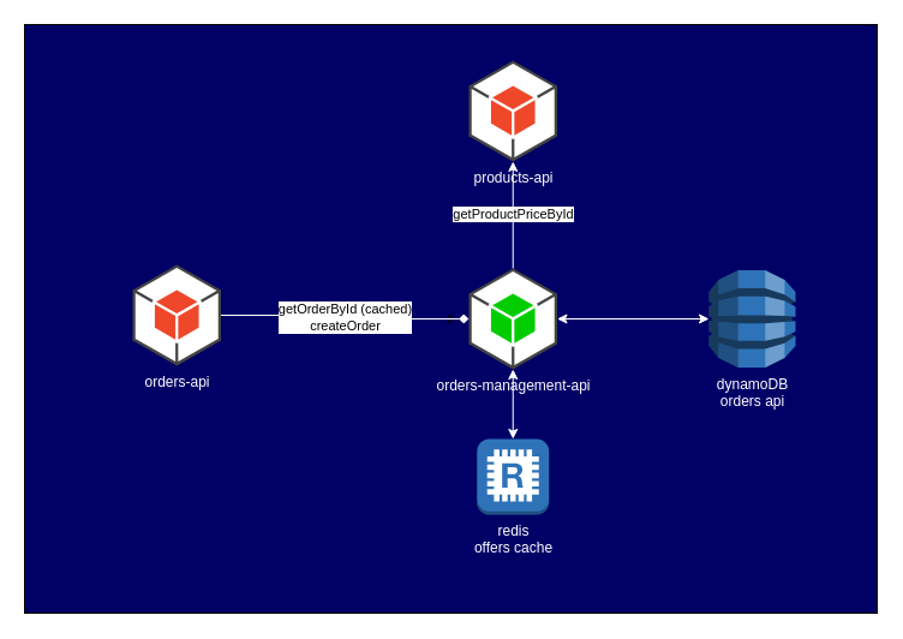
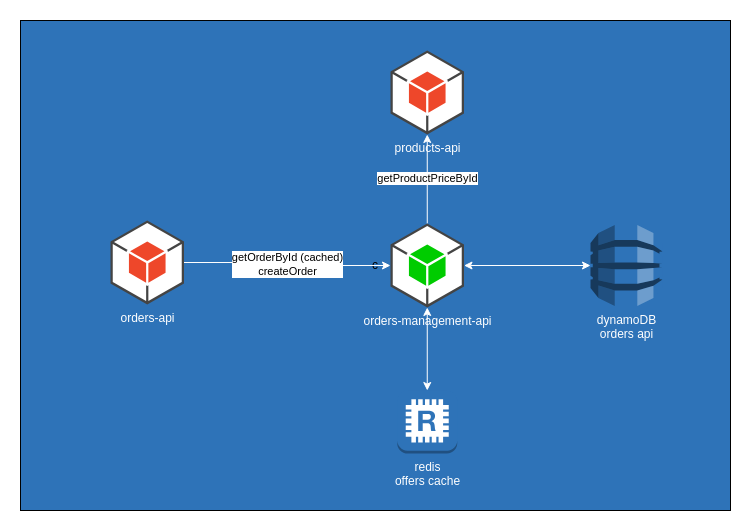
- <mxCell id="2" value="c" style="rounded=0;whiteSpace=wrap;html=1;fillColor=#000066;" vertex="1" parent="1"><mxGeometry x="20" y="20" width="710" height="490" as="geometry" /></mxCell>
+ <mxCell id="2" value="c" style="rounded=0;whiteSpace=wrap;html=1;fillColor=#2e73b8;" vertex="1" parent="1"><mxGeometry x="20" y="20" width="710" height="490" as="geometry" /></mxCell>
- <mxCell id="8" value="getOrderById (cached)&lt;div&gt;createOrder&lt;/div&gt;" style="edgeStyle=orthogonalEdgeStyle;rounded=0;orthogonalLoop=1;jettySize=auto;html=1;fillColor=#FFFFFF;strokeColor=#FFFFFF;endArrow=diamond;" edge="1" parent="1" source="9" target="4"><mxGeometry relative="1" as="geometry" /></mxCell>
+ <mxCell id="8" value="getOrderById (cached)&lt;div&gt;createOrder&lt;/div&gt;" style="edgeStyle=orthogonalEdgeStyle;rounded=0;orthogonalLoop=1;jettySize=auto;html=1;fillColor=#FFFFFF;strokeColor=#FFFFFF;" edge="1" parent="1" source="9" target="4"><mxGeometry relative="1" as="geometry" /></mxCell>
- <mxCell id="6" value="&lt;font color=&quot;#ffffff&quot;&gt;redis&lt;/font&gt;&lt;div&gt;&lt;font color=&quot;#ffffff&quot;&gt;offers cache&lt;/font&gt;&lt;/div&gt;" style="outlineConnect=0;dashed=0;verticalLabelPosition=bottom;verticalAlign=top;align=center;html=1;shape=mxgraph.aws3.redis;fillColor=#2E73B8;gradientColor=none;" vertex="1" parent="1"><mxGeometry x="396.75" y="365" width="60" height="63" as="geometry" /></mxCell>
+ <mxCell id="6" value="&lt;font color=&quot;#ffffff&quot;&gt;redis&lt;/font&gt;&lt;div&gt;&lt;font color=&quot;#ffffff&quot;&gt;offers cache&lt;/font&gt;&lt;/div&gt;" style="outlineConnect=0;dashed=0;verticalLabelPosition=bottom;verticalAlign=top;align=center;html=1;shape=mxgraph.aws3.redis;fillColor=#2E73B8;gradientColor=none;" vertex="1" parent="1"><mxGeometry x="396.75" y="390" width="60" height="63" as="geometry" /></mxCell>
